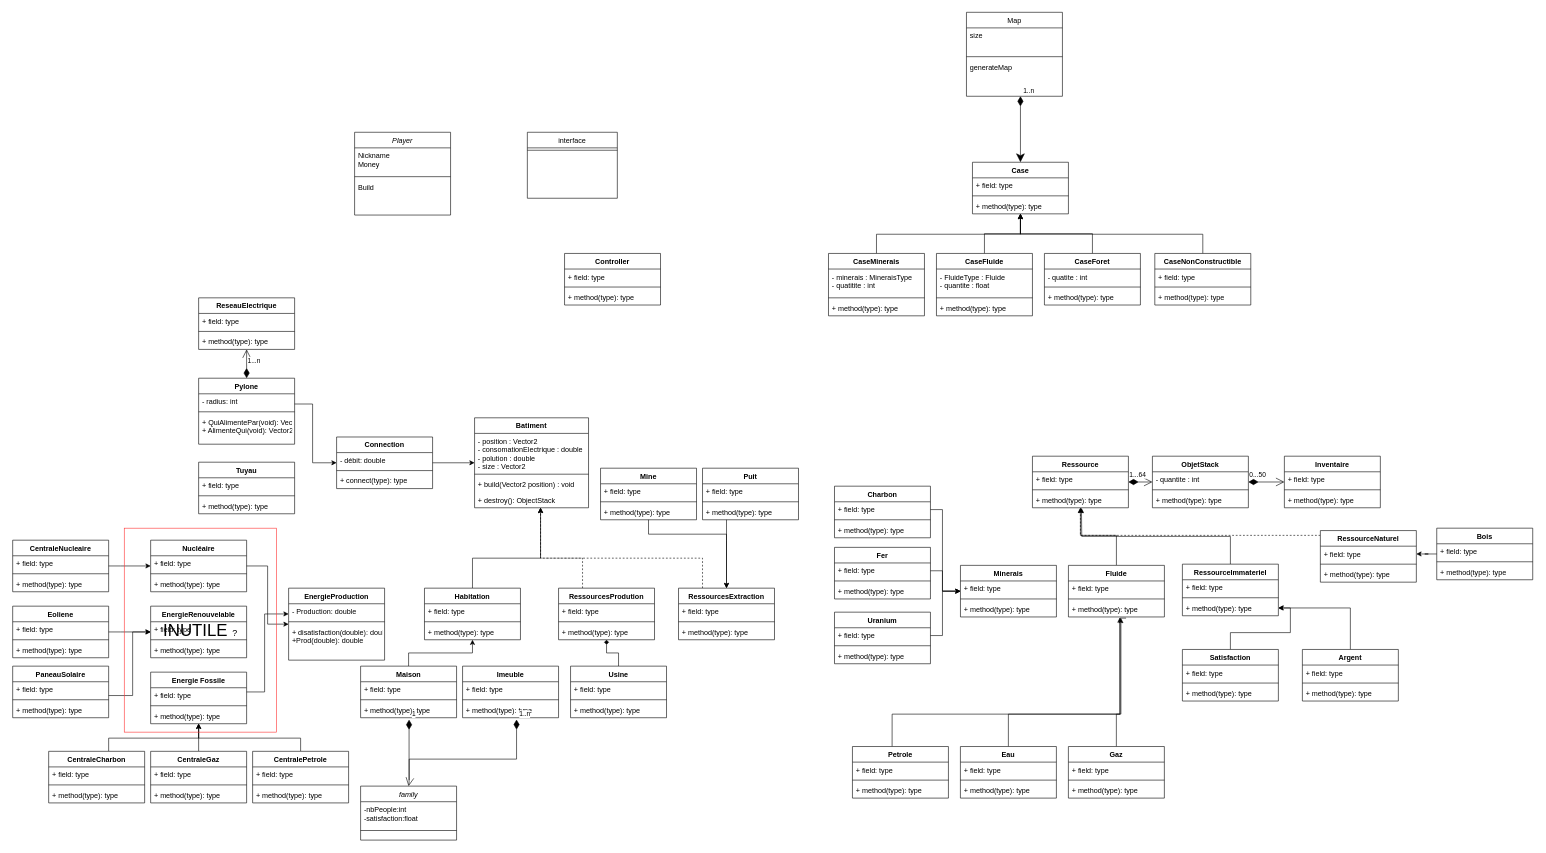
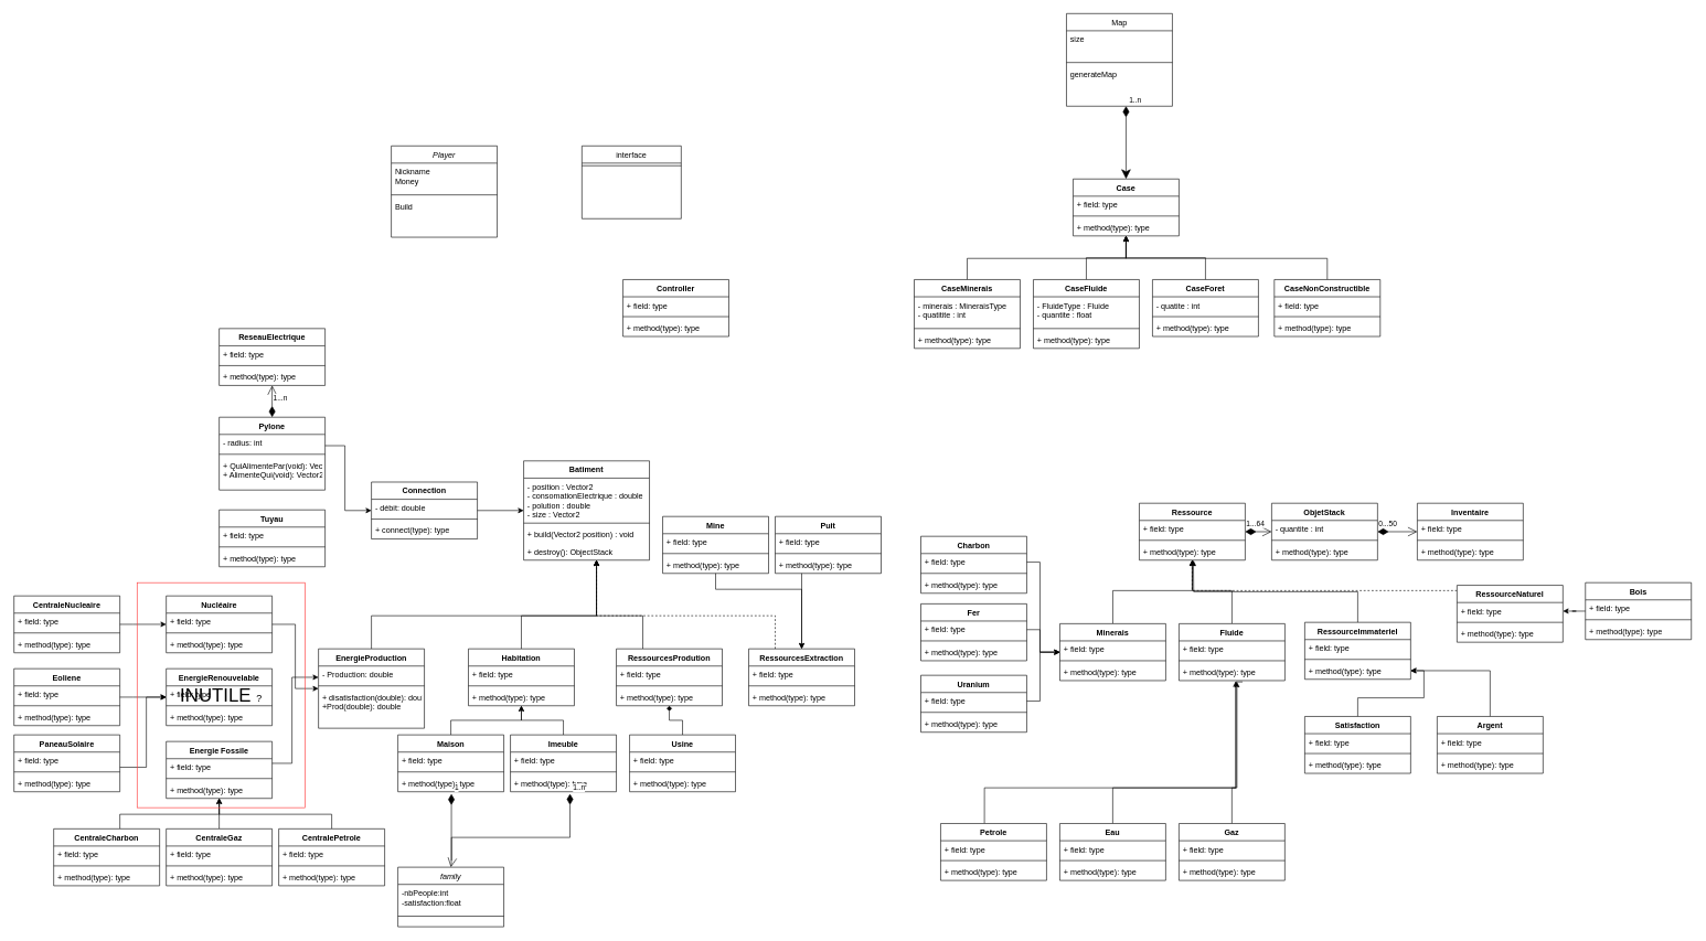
+ <mxCell id="95" style="edgeStyle=orthogonalEdgeStyle;rounded=0;orthogonalLoop=1;jettySize=auto;html=1;" parent="1" source="96" target="91" edge="1"><mxGeometry relative="1" as="geometry"><Array as="points"><mxPoint x="1680" y="892" /><mxPoint x="1800" y="892" /></Array></mxGeometry></mxCell>
+ <mxCell id="17" style="edgeStyle=orthogonalEdgeStyle;rounded=0;orthogonalLoop=1;jettySize=auto;html=1;" parent="1" source="18" target="12" edge="1"><mxGeometry relative="1" as="geometry"><Array as="points"><mxPoint x="560" y="930" /><mxPoint x="900" y="930" /></Array></mxGeometry></mxCell>
- <mxCell id="27" style="edgeStyle=orthogonalEdgeStyle;rounded=0;orthogonalLoop=1;jettySize=auto;html=1;exitX=0.25;exitY=0;exitDx=0;exitDy=0;dashed=1;" parent="1" source="28" target="12" edge="1"><mxGeometry relative="1" as="geometry"><Array as="points"><mxPoint x="970" y="930" /><mxPoint x="900" y="930" /></Array></mxGeometry></mxCell>
+ <mxCell id="27" style="edgeStyle=orthogonalEdgeStyle;rounded=0;orthogonalLoop=1;jettySize=auto;html=1;exitX=0.25;exitY=0;exitDx=0;exitDy=0;" parent="1" source="28" target="12" edge="1"><mxGeometry relative="1" as="geometry"><Array as="points"><mxPoint x="970" y="930" /><mxPoint x="900" y="930" /></Array></mxGeometry></mxCell>
+ <mxCell id="86" style="edgeStyle=orthogonalEdgeStyle;rounded=0;orthogonalLoop=1;jettySize=auto;html=1;" parent="1" source="87" target="23" edge="1"><mxGeometry relative="1" as="geometry" /></mxCell>
